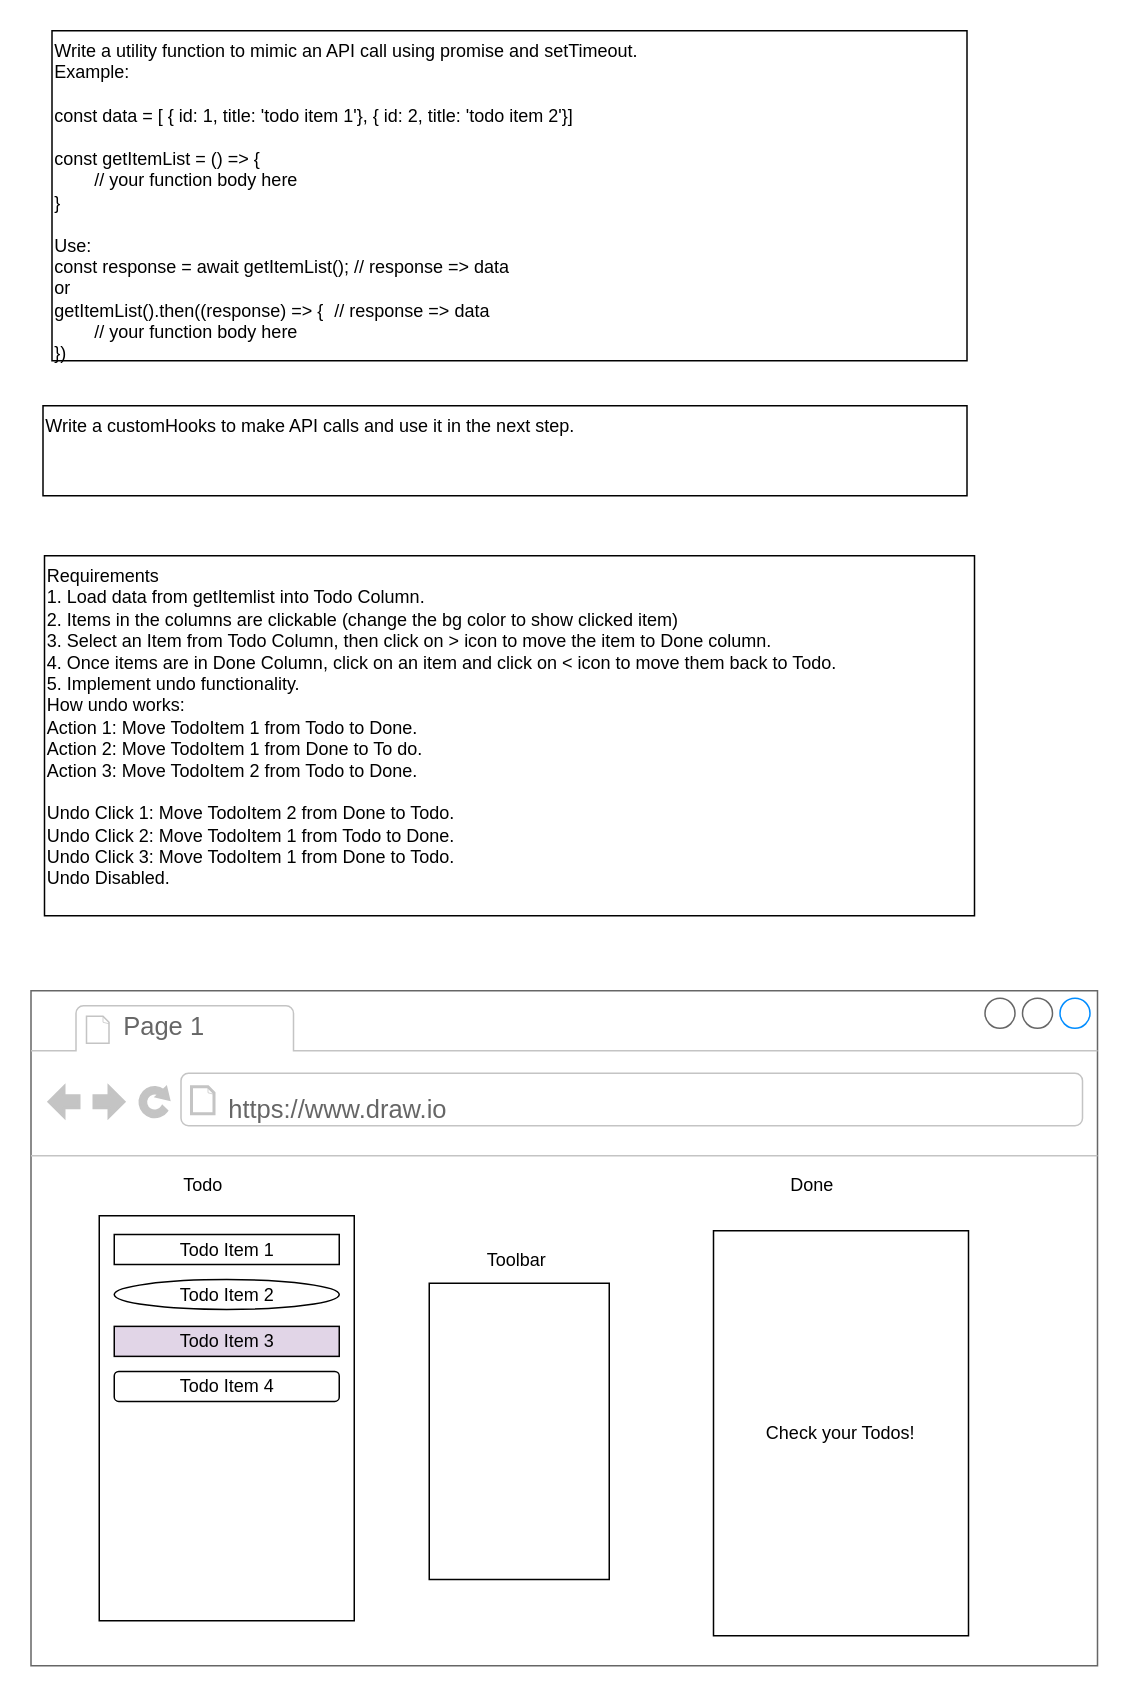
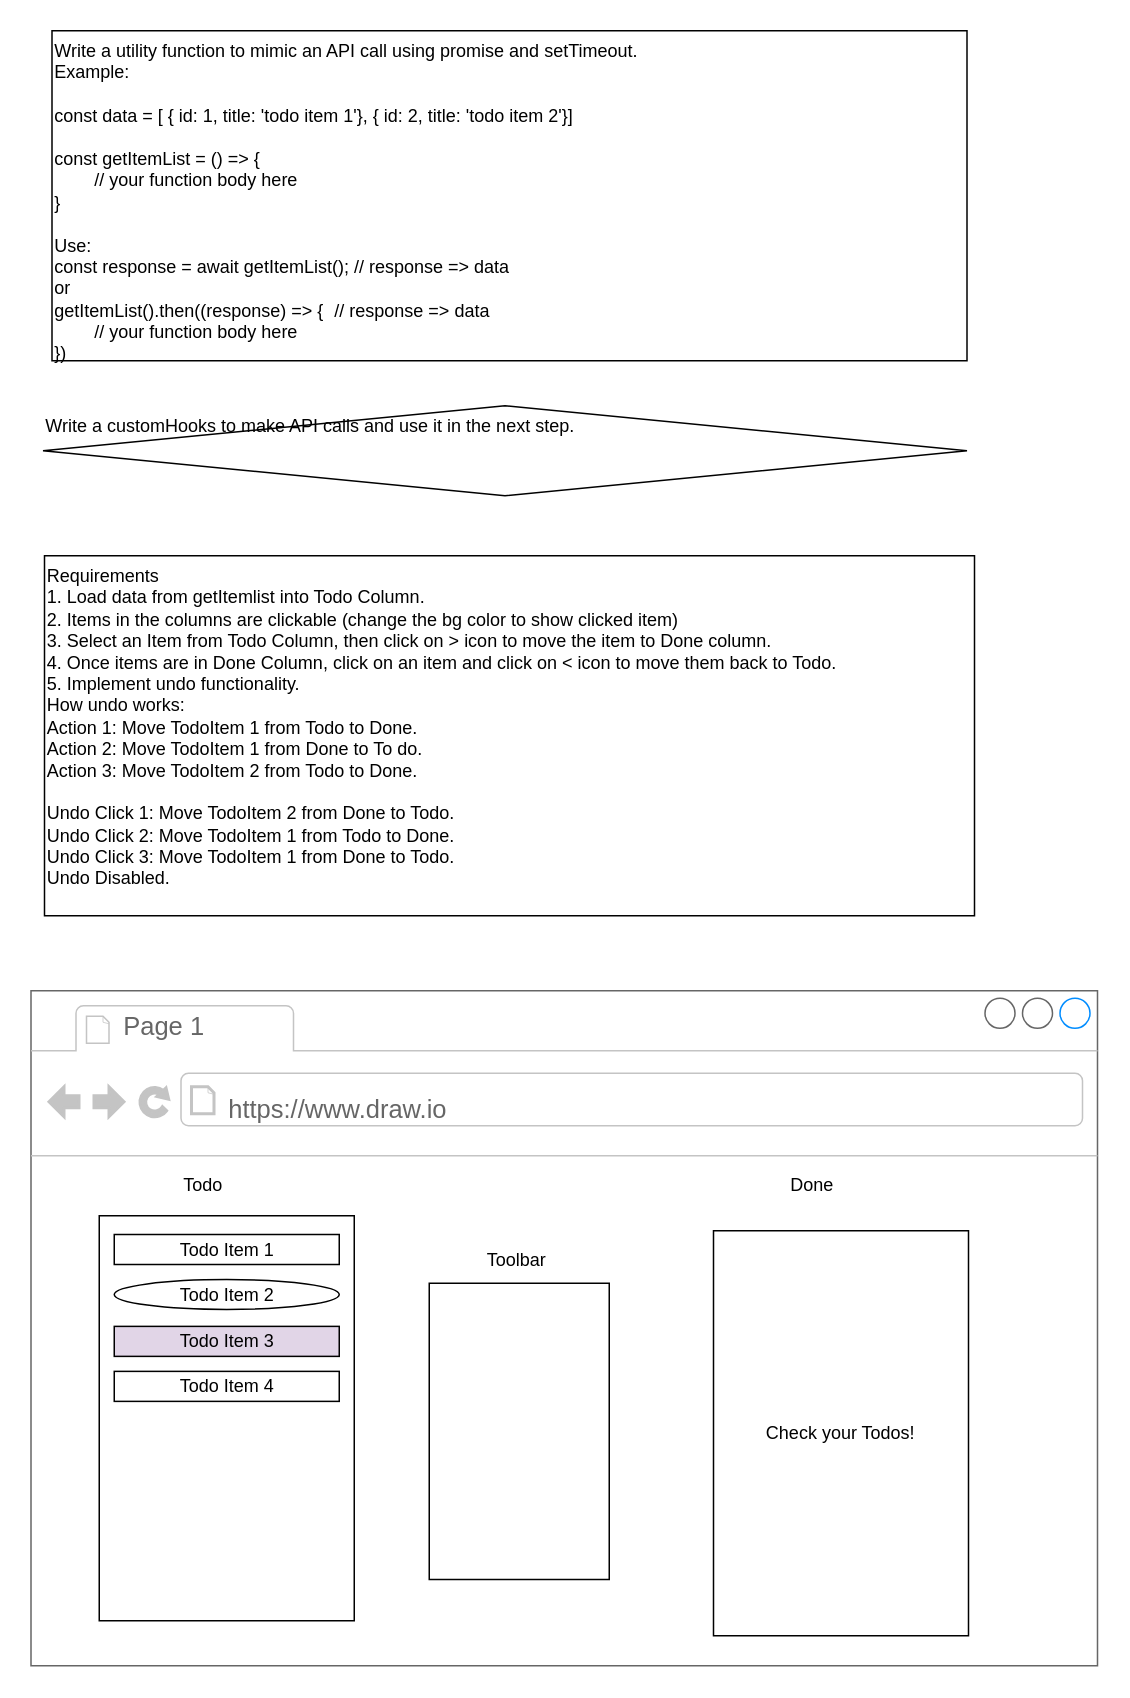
- <mxCell id="20" value="Write a customHooks to make API calls and use it in the next step." style="whiteSpace=wrap;html=1;align=left;verticalAlign=top;" vertex="1" parent="1"><mxGeometry x="28" y="270" width="616" height="60" as="geometry" /></mxCell>
+ <mxCell id="20" value="Write a customHooks to make API calls and use it in the next step." style="rhombus;whiteSpace=wrap;html=1;align=left;verticalAlign=top;" vertex="1" parent="1"><mxGeometry x="28" y="270" width="616" height="60" as="geometry" /></mxCell>
- <mxCell id="17" value="Todo Item 4" style="whiteSpace=wrap;html=1;rounded=1;" vertex="1" parent="1"><mxGeometry x="75.5" y="913.75" width="150" height="20" as="geometry" /></mxCell>
+ <mxCell id="17" value="Todo Item 4" style="rounded=0;whiteSpace=wrap;html=1;" vertex="1" parent="1"><mxGeometry x="75.5" y="913.75" width="150" height="20" as="geometry" /></mxCell>
